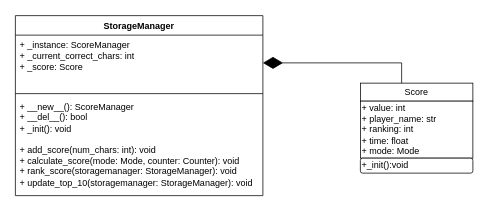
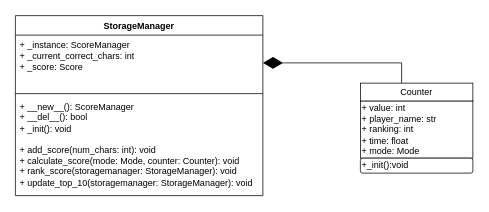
- <mxCell id="6" value="Score" style="rounded=0;whiteSpace=wrap;html=1;" parent="1" vertex="1"><mxGeometry x="480" y="110" width="150" height="24" as="geometry" /></mxCell>
+ <mxCell id="6" value="Counter" style="rounded=0;whiteSpace=wrap;html=1;" parent="1" vertex="1"><mxGeometry x="480" y="110" width="150" height="24" as="geometry" /></mxCell>
